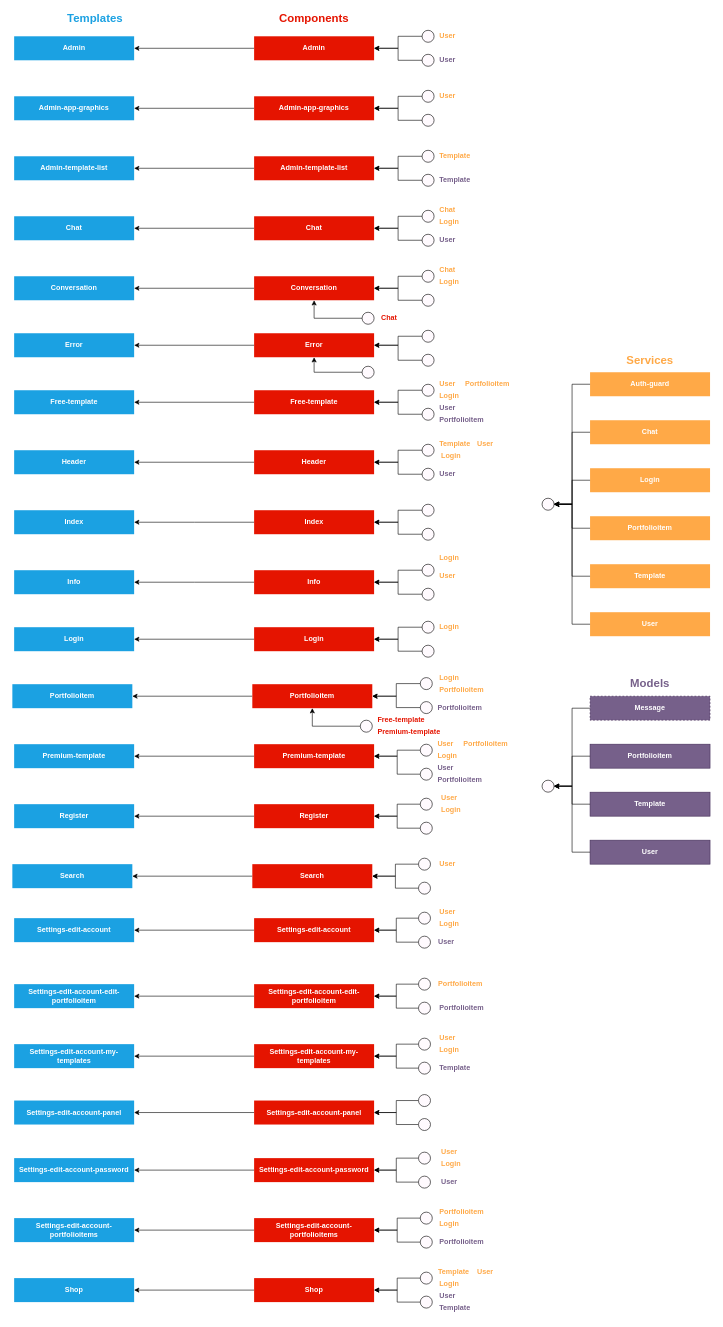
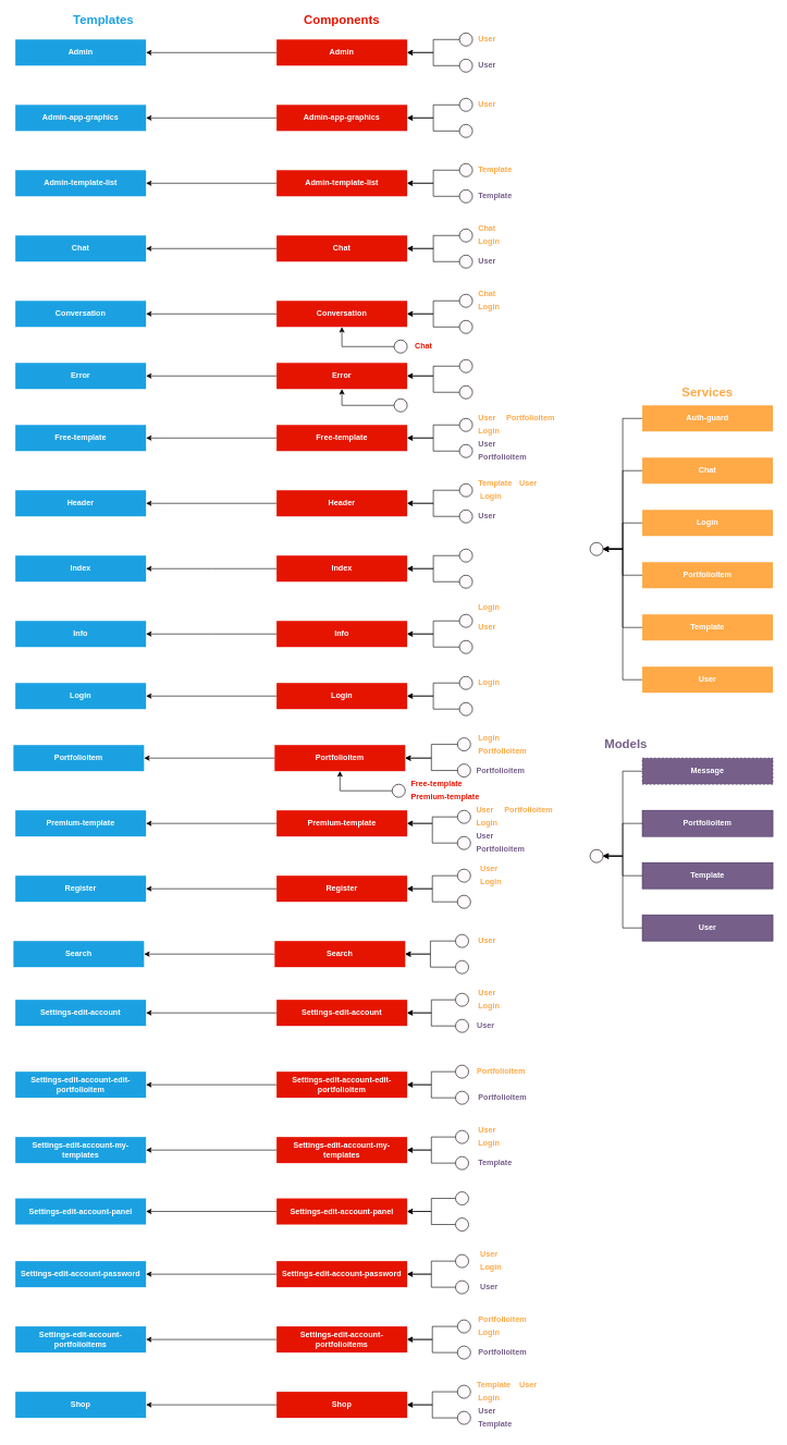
- <mxCell id="246" value="&lt;b&gt;&lt;font style=&quot;font-size: 19px&quot; color=&quot;#76608a&quot;&gt;Models&lt;/font&gt;&lt;/b&gt;" style="text;html=1;strokeColor=none;fillColor=none;align=center;verticalAlign=middle;whiteSpace=wrap;rounded=0;" vertex="1" parent="1"><mxGeometry x="983" y="1129" width="200" height="20" as="geometry" /></mxCell>
+ <mxCell id="246" value="&lt;b&gt;&lt;font style=&quot;font-size: 19px&quot; color=&quot;#76608a&quot;&gt;Models&lt;/font&gt;&lt;/b&gt;" style="text;html=1;strokeColor=none;fillColor=none;align=center;verticalAlign=middle;whiteSpace=wrap;rounded=0;" vertex="1" parent="1"><mxGeometry x="858" y="1129" width="200" height="20" as="geometry" /></mxCell>
